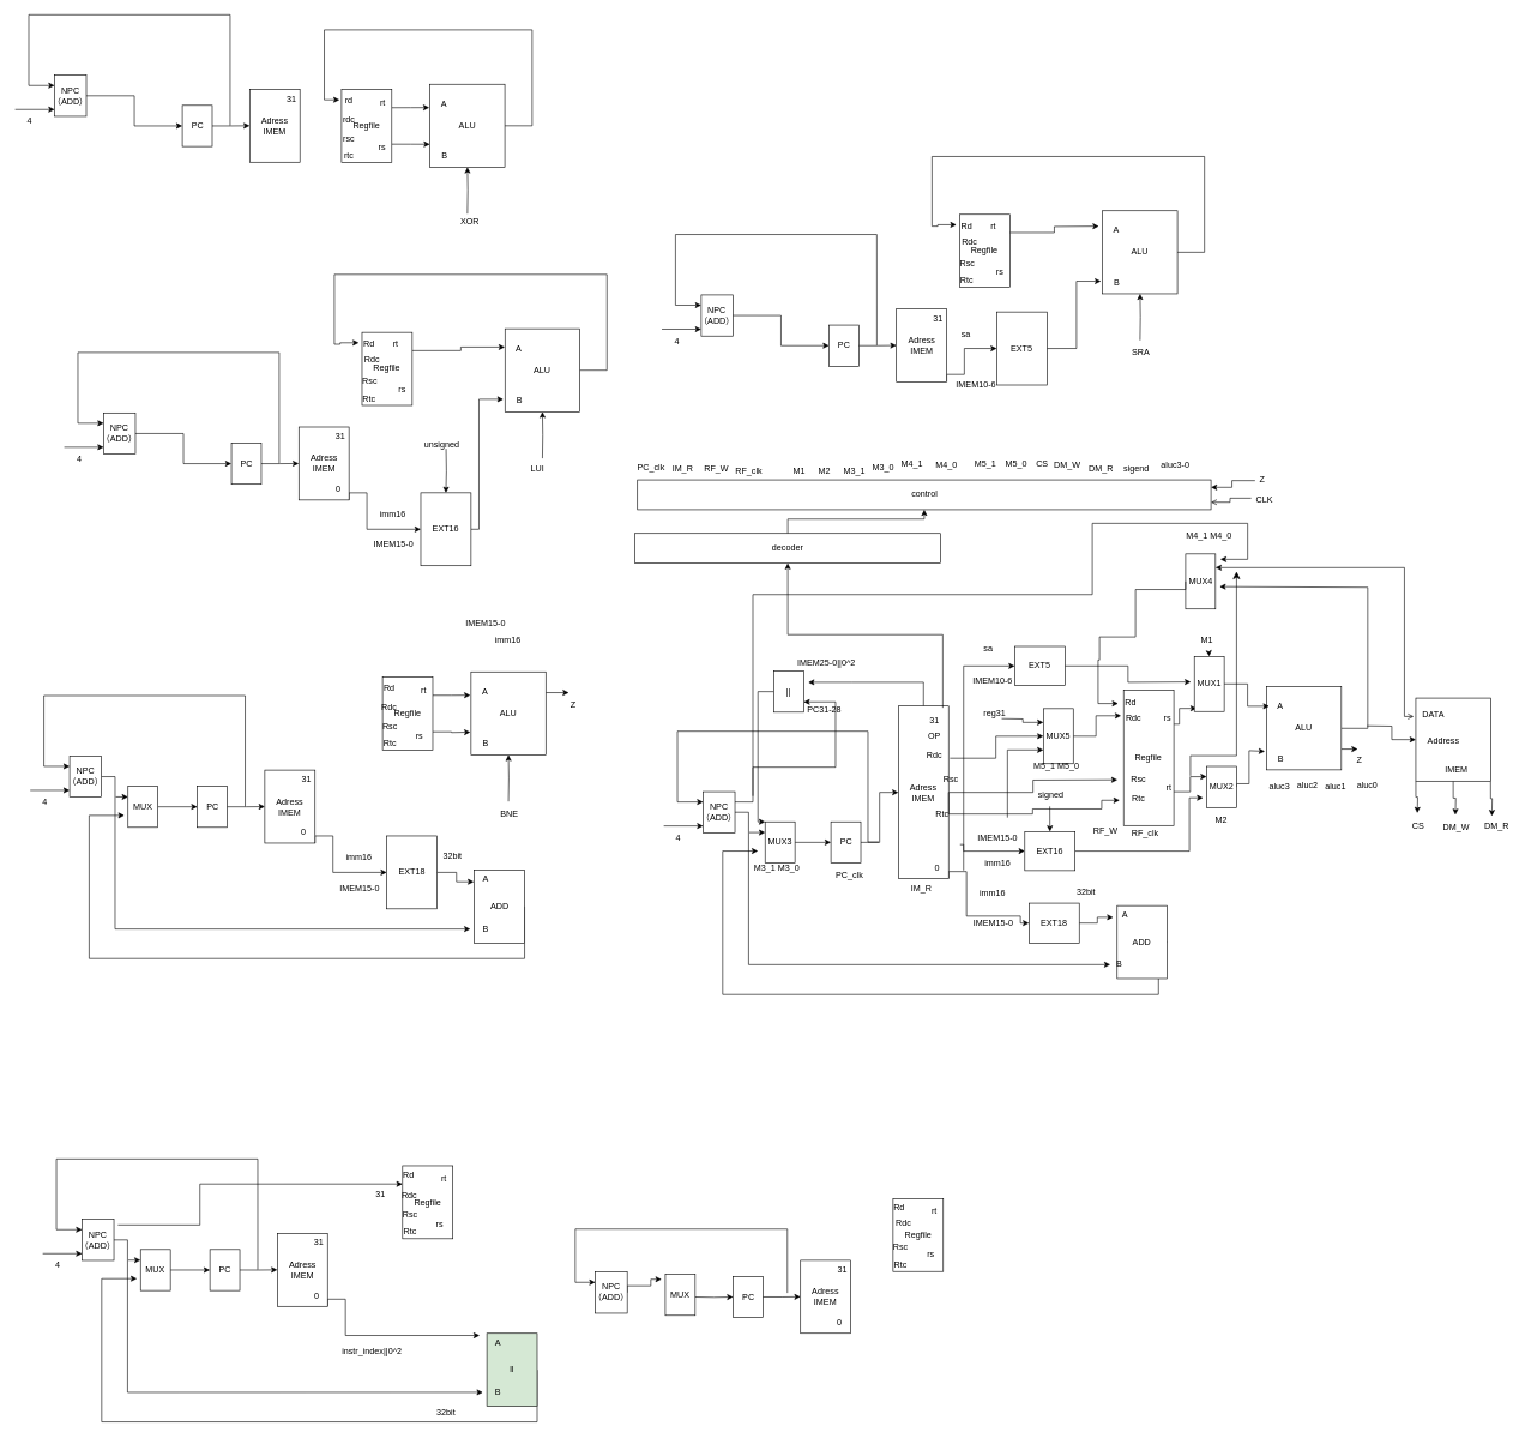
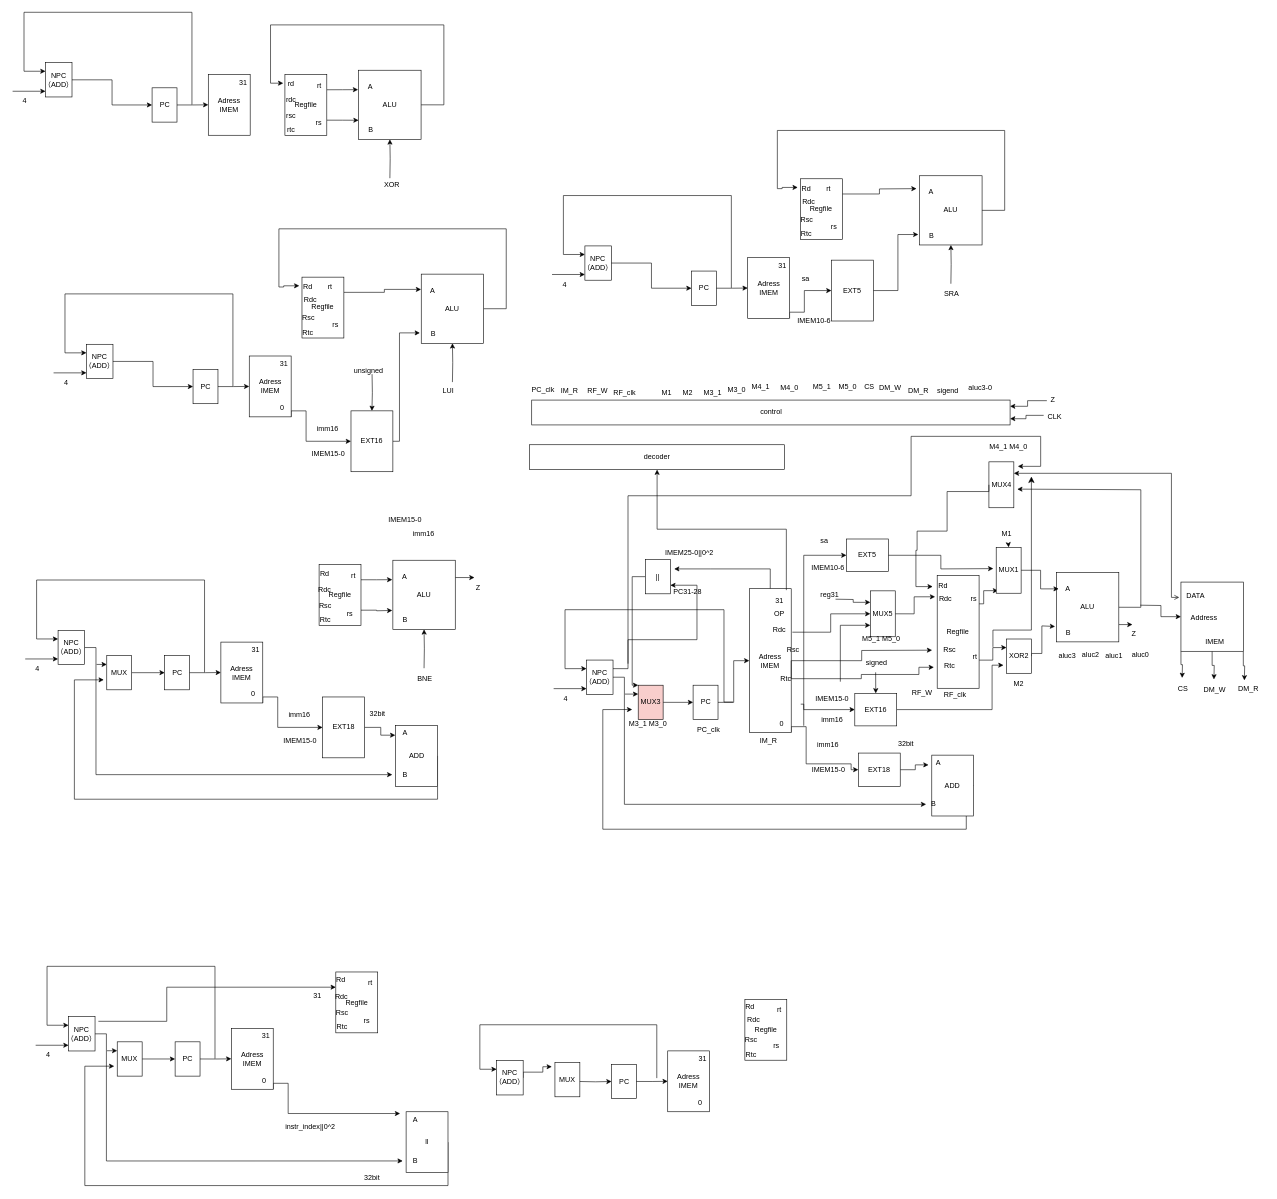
- <mxCell id="277" style="edgeStyle=orthogonalEdgeStyle;rounded=0;orthogonalLoop=1;jettySize=auto;html=1;exitX=0.073;exitY=0.385;exitDx=0;exitDy=0;entryX=1;entryY=0.75;entryDx=0;entryDy=0;exitPerimeter=0;endArrow=open;" edge="1" parent="1" source="297" target="278"><mxGeometry relative="1" as="geometry" /></mxCell>
+ <mxCell id="277" style="edgeStyle=orthogonalEdgeStyle;rounded=0;orthogonalLoop=1;jettySize=auto;html=1;exitX=0.073;exitY=0.385;exitDx=0;exitDy=0;entryX=1;entryY=0.75;entryDx=0;entryDy=0;exitPerimeter=0;" edge="1" parent="1" source="297" target="278"><mxGeometry relative="1" as="geometry" /></mxCell>
- <mxCell id="273" style="edgeStyle=orthogonalEdgeStyle;rounded=0;orthogonalLoop=1;jettySize=auto;html=1;exitX=0.5;exitY=0;exitDx=0;exitDy=0;entryX=0.5;entryY=1;entryDx=0;entryDy=0;" edge="1" parent="1" source="275" target="278"><mxGeometry relative="1" as="geometry" /></mxCell>
- <mxCell id="239" value="MUX2" style="rounded=0;whiteSpace=wrap;html=1;" vertex="1" parent="1"><mxGeometry x="1677.004" y="1064.861" width="41.554" height="57.165" as="geometry" /></mxCell>
+ <mxCell id="239" value="XOR2" style="rounded=0;whiteSpace=wrap;html=1;" vertex="1" parent="1"><mxGeometry x="1677.004" y="1064.861" width="41.554" height="57.165" as="geometry" /></mxCell>
- <mxCell id="190" value="MUX3" style="rounded=0;whiteSpace=wrap;html=1;" vertex="1" parent="1"><mxGeometry x="1063.004" y="1141.891" width="41.554" height="57.165" as="geometry" /></mxCell>
+ <mxCell id="190" value="MUX3" style="rounded=0;whiteSpace=wrap;html=1;fillColor=#f8cecc;" vertex="1" parent="1"><mxGeometry x="1063.004" y="1141.891" width="41.554" height="57.165" as="geometry" /></mxCell>
- <mxCell id="111" value="ll" style="rounded=0;whiteSpace=wrap;html=1;fillColor=#d5e8d4;" vertex="1" parent="1"><mxGeometry x="676.04" y="1853.051" width="69.845" height="101.469" as="geometry" /></mxCell>
+ <mxCell id="111" value="ll" style="rounded=0;whiteSpace=wrap;html=1;" vertex="1" parent="1"><mxGeometry x="676.04" y="1853.051" width="69.845" height="101.469" as="geometry" /></mxCell>
